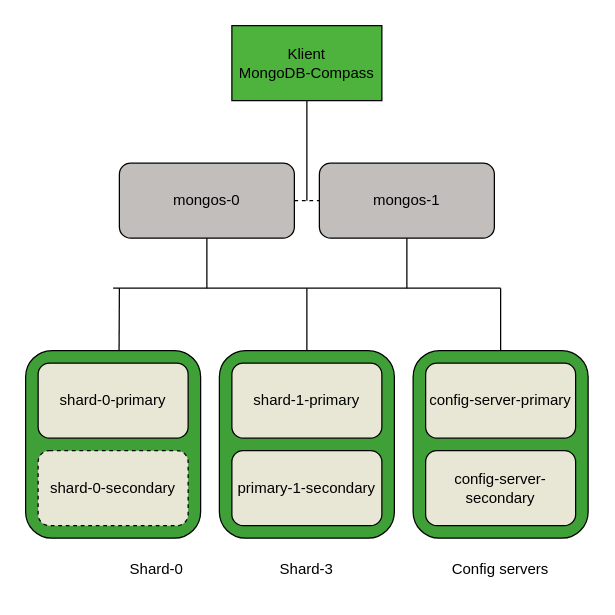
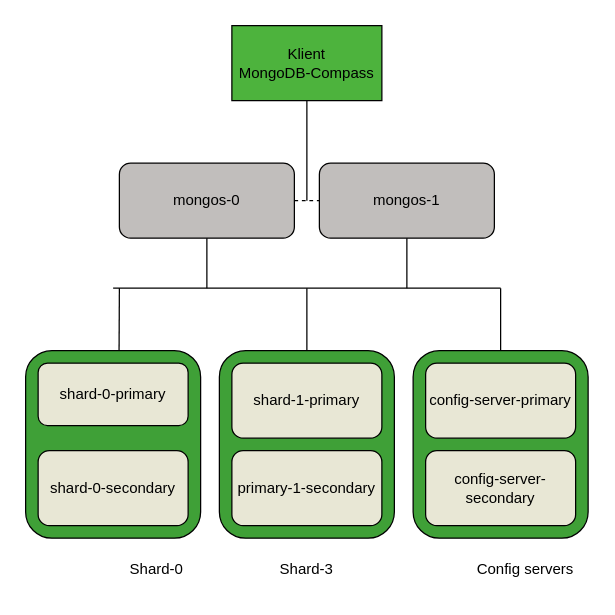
- <mxCell id="8" value="shard-0-primary" style="rounded=1;whiteSpace=wrap;html=1;fillColor=#e8e7d5;" vertex="1" parent="1"><mxGeometry x="30" y="290" width="120" height="60" as="geometry" /></mxCell>
+ <mxCell id="8" value="shard-0-primary" style="rounded=1;whiteSpace=wrap;html=1;fillColor=#e8e7d5;" vertex="1" parent="1"><mxGeometry x="30" y="290" width="120" height="50" as="geometry" /></mxCell>
- <mxCell id="9" value="shard-0-secondary" style="rounded=1;whiteSpace=wrap;html=1;fillColor=#e8e7d5;dashed=1;" vertex="1" parent="1"><mxGeometry x="30" y="360" width="120" height="60" as="geometry" /></mxCell>
+ <mxCell id="9" value="shard-0-secondary" style="rounded=1;whiteSpace=wrap;html=1;fillColor=#e8e7d5;" vertex="1" parent="1"><mxGeometry x="30" y="360" width="120" height="60" as="geometry" /></mxCell>
- <mxCell id="16" value="Config servers" style="text;html=1;align=center;verticalAlign=middle;whiteSpace=wrap;rounded=0;" vertex="1" parent="1"><mxGeometry x="360" y="440" width="80" height="30" as="geometry" /></mxCell>
+ <mxCell id="16" value="Config servers" style="text;html=1;align=center;verticalAlign=middle;whiteSpace=wrap;rounded=0;" vertex="1" parent="1"><mxGeometry x="380" y="440" width="80" height="30" as="geometry" /></mxCell>
